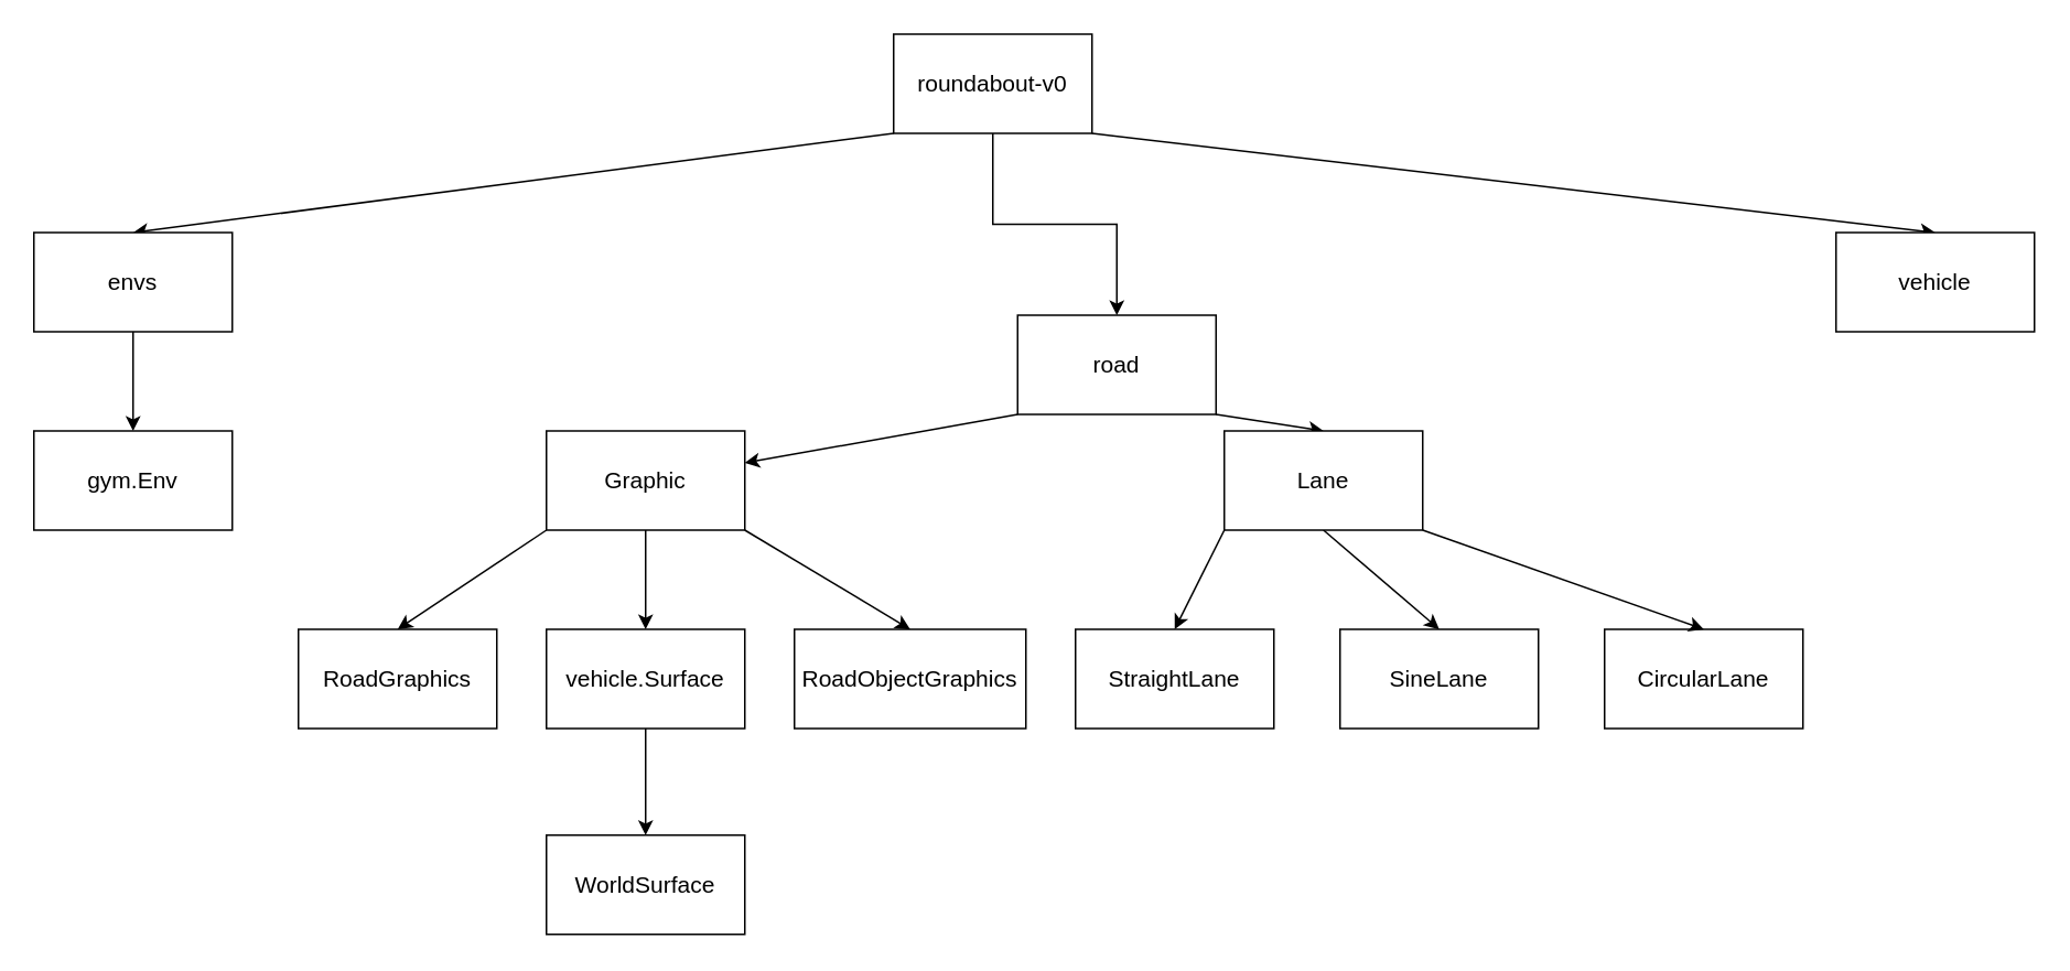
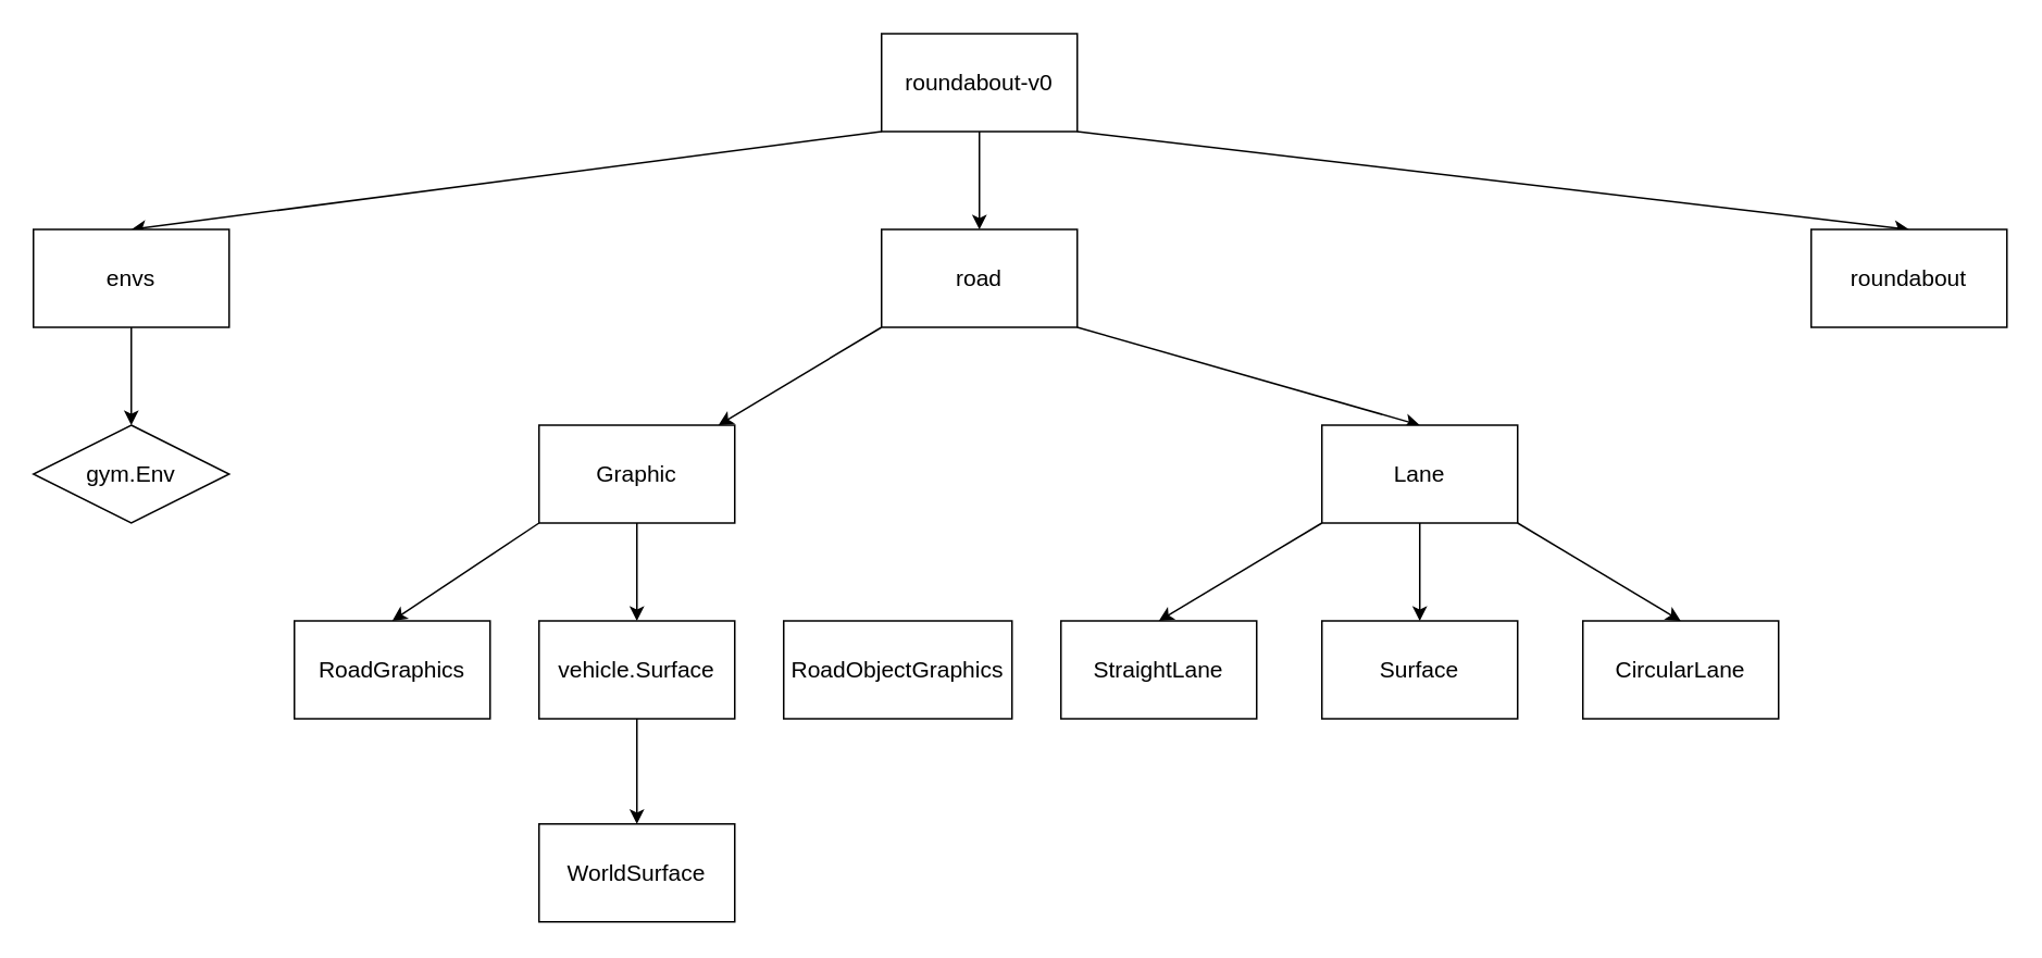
- <mxCell id="12" value="&lt;font style=&quot;font-size: 14px;&quot;&gt;vehicle&lt;/font&gt;" style="rounded=0;whiteSpace=wrap;html=1;" vertex="1" parent="1"><mxGeometry x="1110" y="140" width="120" height="60" as="geometry" /></mxCell>
+ <mxCell id="12" value="&lt;font style=&quot;font-size: 14px;&quot;&gt;roundabout&lt;/font&gt;" style="rounded=0;whiteSpace=wrap;html=1;" vertex="1" parent="1"><mxGeometry x="1110" y="140" width="120" height="60" as="geometry" /></mxCell>
- <mxCell id="21" value="&lt;font style=&quot;font-size: 14px;&quot;&gt;road&lt;/font&gt;" style="rounded=0;whiteSpace=wrap;html=1;" vertex="1" parent="1"><mxGeometry x="615" y="190" width="120" height="60" as="geometry" /></mxCell>
+ <mxCell id="21" value="&lt;font style=&quot;font-size: 14px;&quot;&gt;road&lt;/font&gt;" style="rounded=0;whiteSpace=wrap;html=1;" vertex="1" parent="1"><mxGeometry x="540" y="140" width="120" height="60" as="geometry" /></mxCell>
- <mxCell id="13" value="&lt;font style=&quot;font-size: 14px;&quot;&gt;gym.Env&lt;/font&gt;" style="rounded=0;whiteSpace=wrap;html=1;" vertex="1" parent="1"><mxGeometry x="20" y="260" width="120" height="60" as="geometry" /></mxCell>
+ <mxCell id="13" value="&lt;font style=&quot;font-size: 14px;&quot;&gt;gym.Env&lt;/font&gt;" style="rhombus;whiteSpace=wrap;html=1;" vertex="1" parent="1"><mxGeometry x="20" y="260" width="120" height="60" as="geometry" /></mxCell>
- <mxCell id="28" value="&lt;font style=&quot;font-size: 14px;&quot;&gt;Lane&lt;/font&gt;" style="rounded=0;whiteSpace=wrap;html=1;" vertex="1" parent="1"><mxGeometry x="740" y="260" width="120" height="60" as="geometry" /></mxCell>
+ <mxCell id="28" value="&lt;font style=&quot;font-size: 14px;&quot;&gt;Lane&lt;/font&gt;" style="rounded=0;whiteSpace=wrap;html=1;" vertex="1" parent="1"><mxGeometry x="810" y="260" width="120" height="60" as="geometry" /></mxCell>
- <mxCell id="10" style="rounded=0;orthogonalLoop=1;jettySize=auto;html=1;exitX=1;exitY=1;exitDx=0;exitDy=0;entryX=0.5;entryY=0;entryDx=0;entryDy=0;" edge="1" parent="1" source="11" target="18"><mxGeometry relative="1" as="geometry" /></mxCell>
- <mxCell id="23" value="&lt;font style=&quot;font-size: 14px;&quot;&gt;SineLane&lt;/font&gt;" style="rounded=0;whiteSpace=wrap;html=1;" vertex="1" parent="1"><mxGeometry x="810" y="380" width="120" height="60" as="geometry" /></mxCell>
+ <mxCell id="23" value="&lt;font style=&quot;font-size: 14px;&quot;&gt;Surface&lt;/font&gt;" style="rounded=0;whiteSpace=wrap;html=1;" vertex="1" parent="1"><mxGeometry x="810" y="380" width="120" height="60" as="geometry" /></mxCell>
